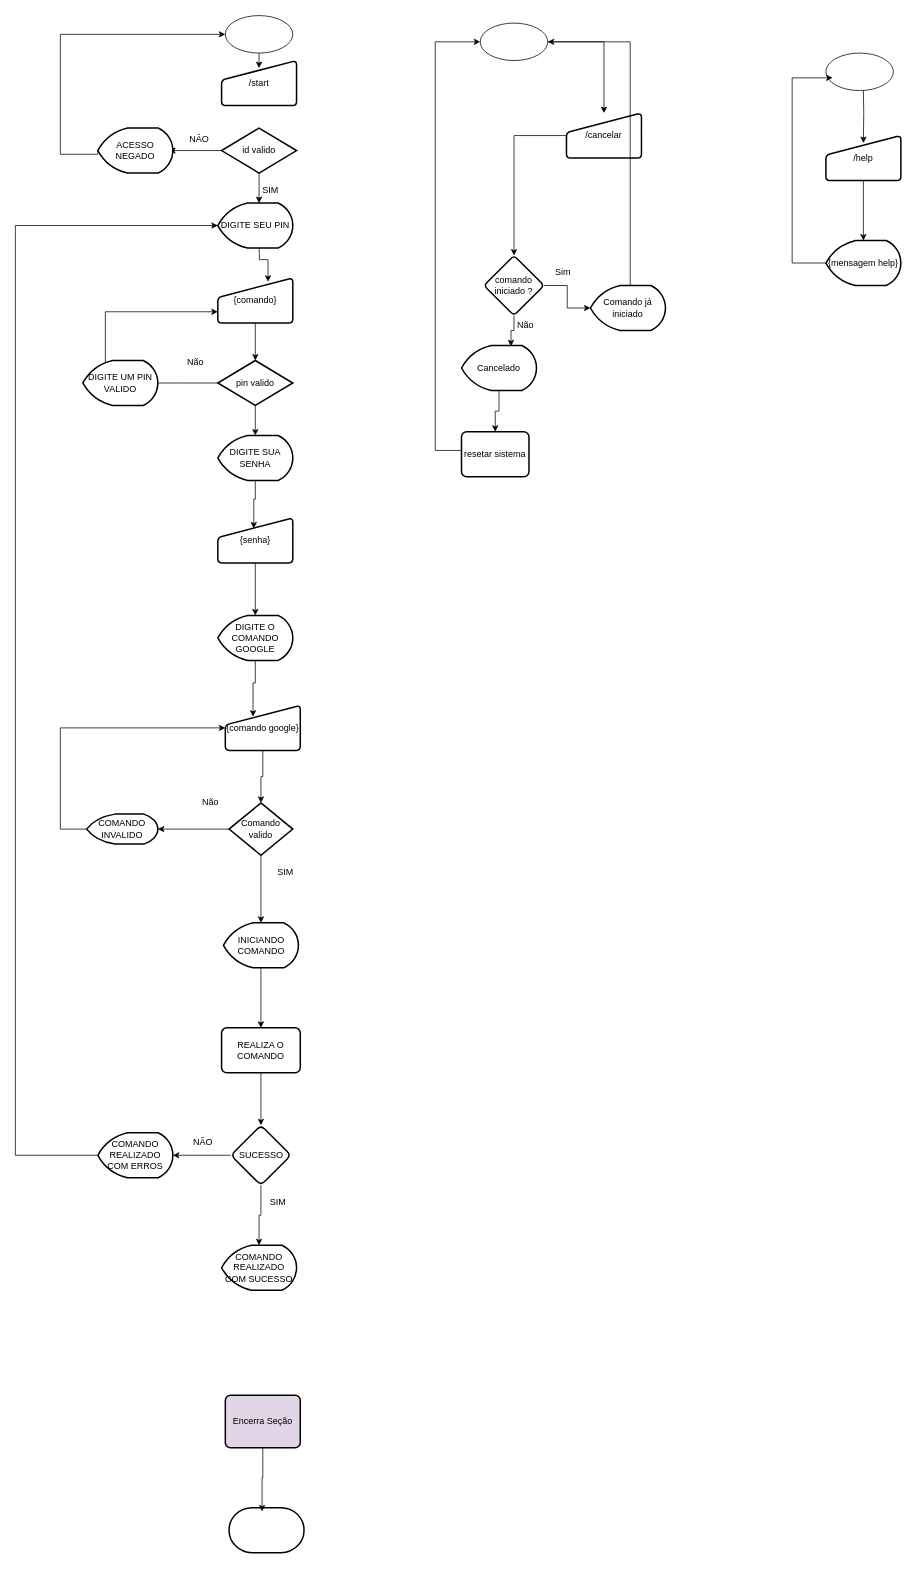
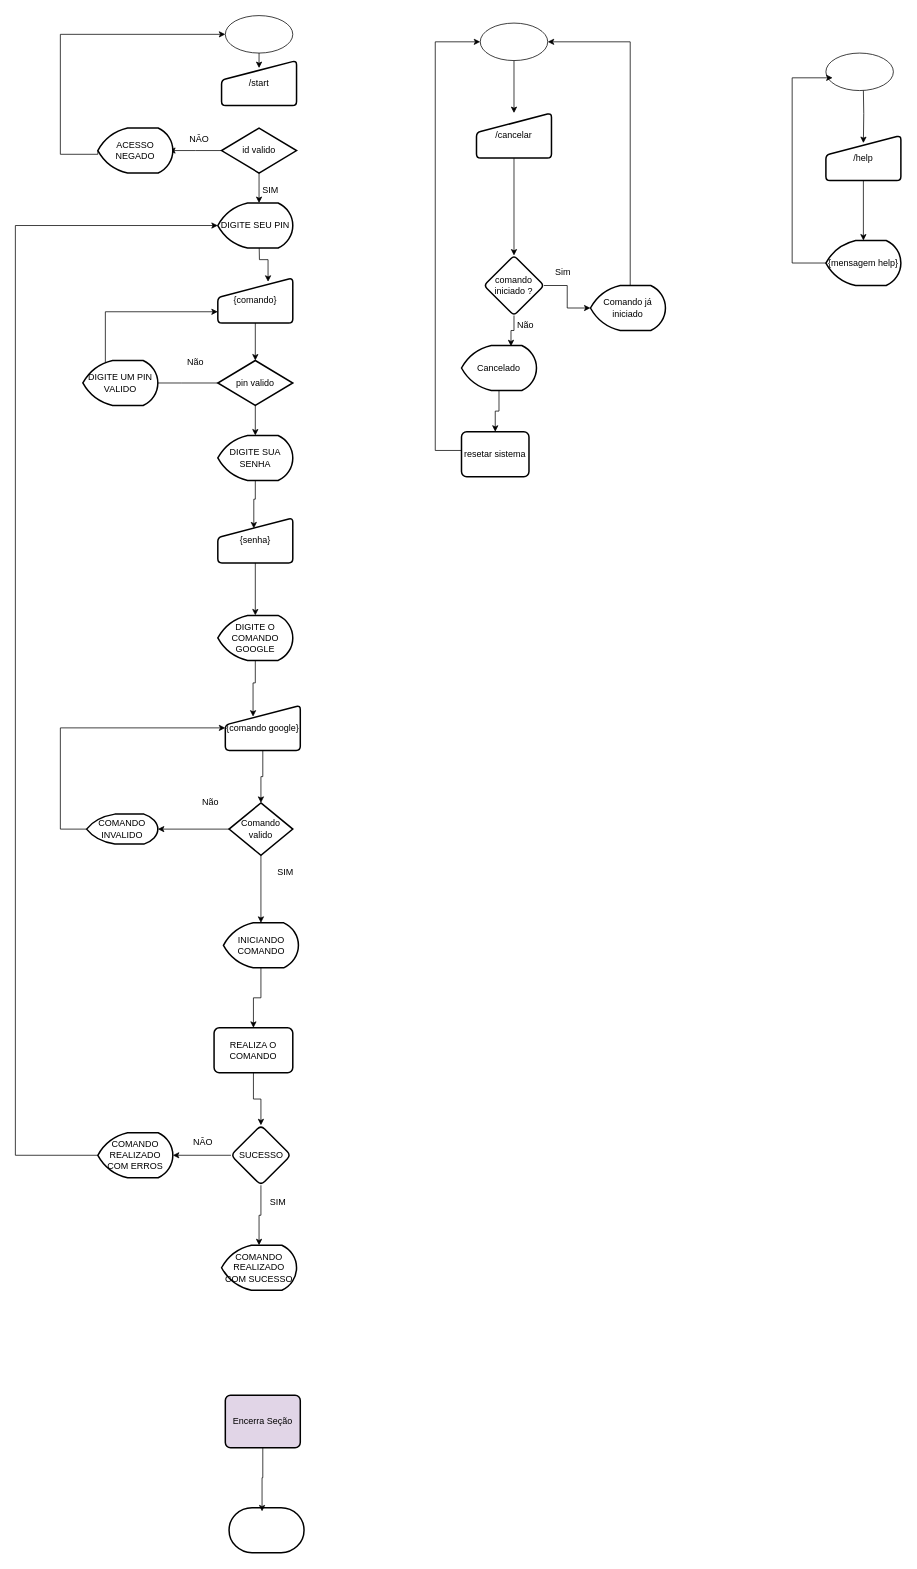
- <mxCell id="55" value="/cancelar" style="html=1;strokeWidth=2;shape=manualInput;whiteSpace=wrap;rounded=1;size=26;arcSize=11;" vertex="1" parent="1"><mxGeometry x="755" y="150" width="100" height="60" as="geometry" /></mxCell>
+ <mxCell id="55" value="/cancelar" style="html=1;strokeWidth=2;shape=manualInput;whiteSpace=wrap;rounded=1;size=26;arcSize=11;" vertex="1" parent="1"><mxGeometry x="635" y="150" width="100" height="60" as="geometry" /></mxCell>
- <mxCell id="37" value="REALIZA O COMANDO" style="rounded=1;whiteSpace=wrap;html=1;absoluteArcSize=1;arcSize=14;strokeWidth=2;" vertex="1" parent="1"><mxGeometry x="295" y="1370" width="105" height="60" as="geometry" /></mxCell>
+ <mxCell id="37" value="REALIZA O COMANDO" style="rounded=1;whiteSpace=wrap;html=1;absoluteArcSize=1;arcSize=14;strokeWidth=2;" vertex="1" parent="1"><mxGeometry x="285" y="1370" width="105" height="60" as="geometry" /></mxCell>
